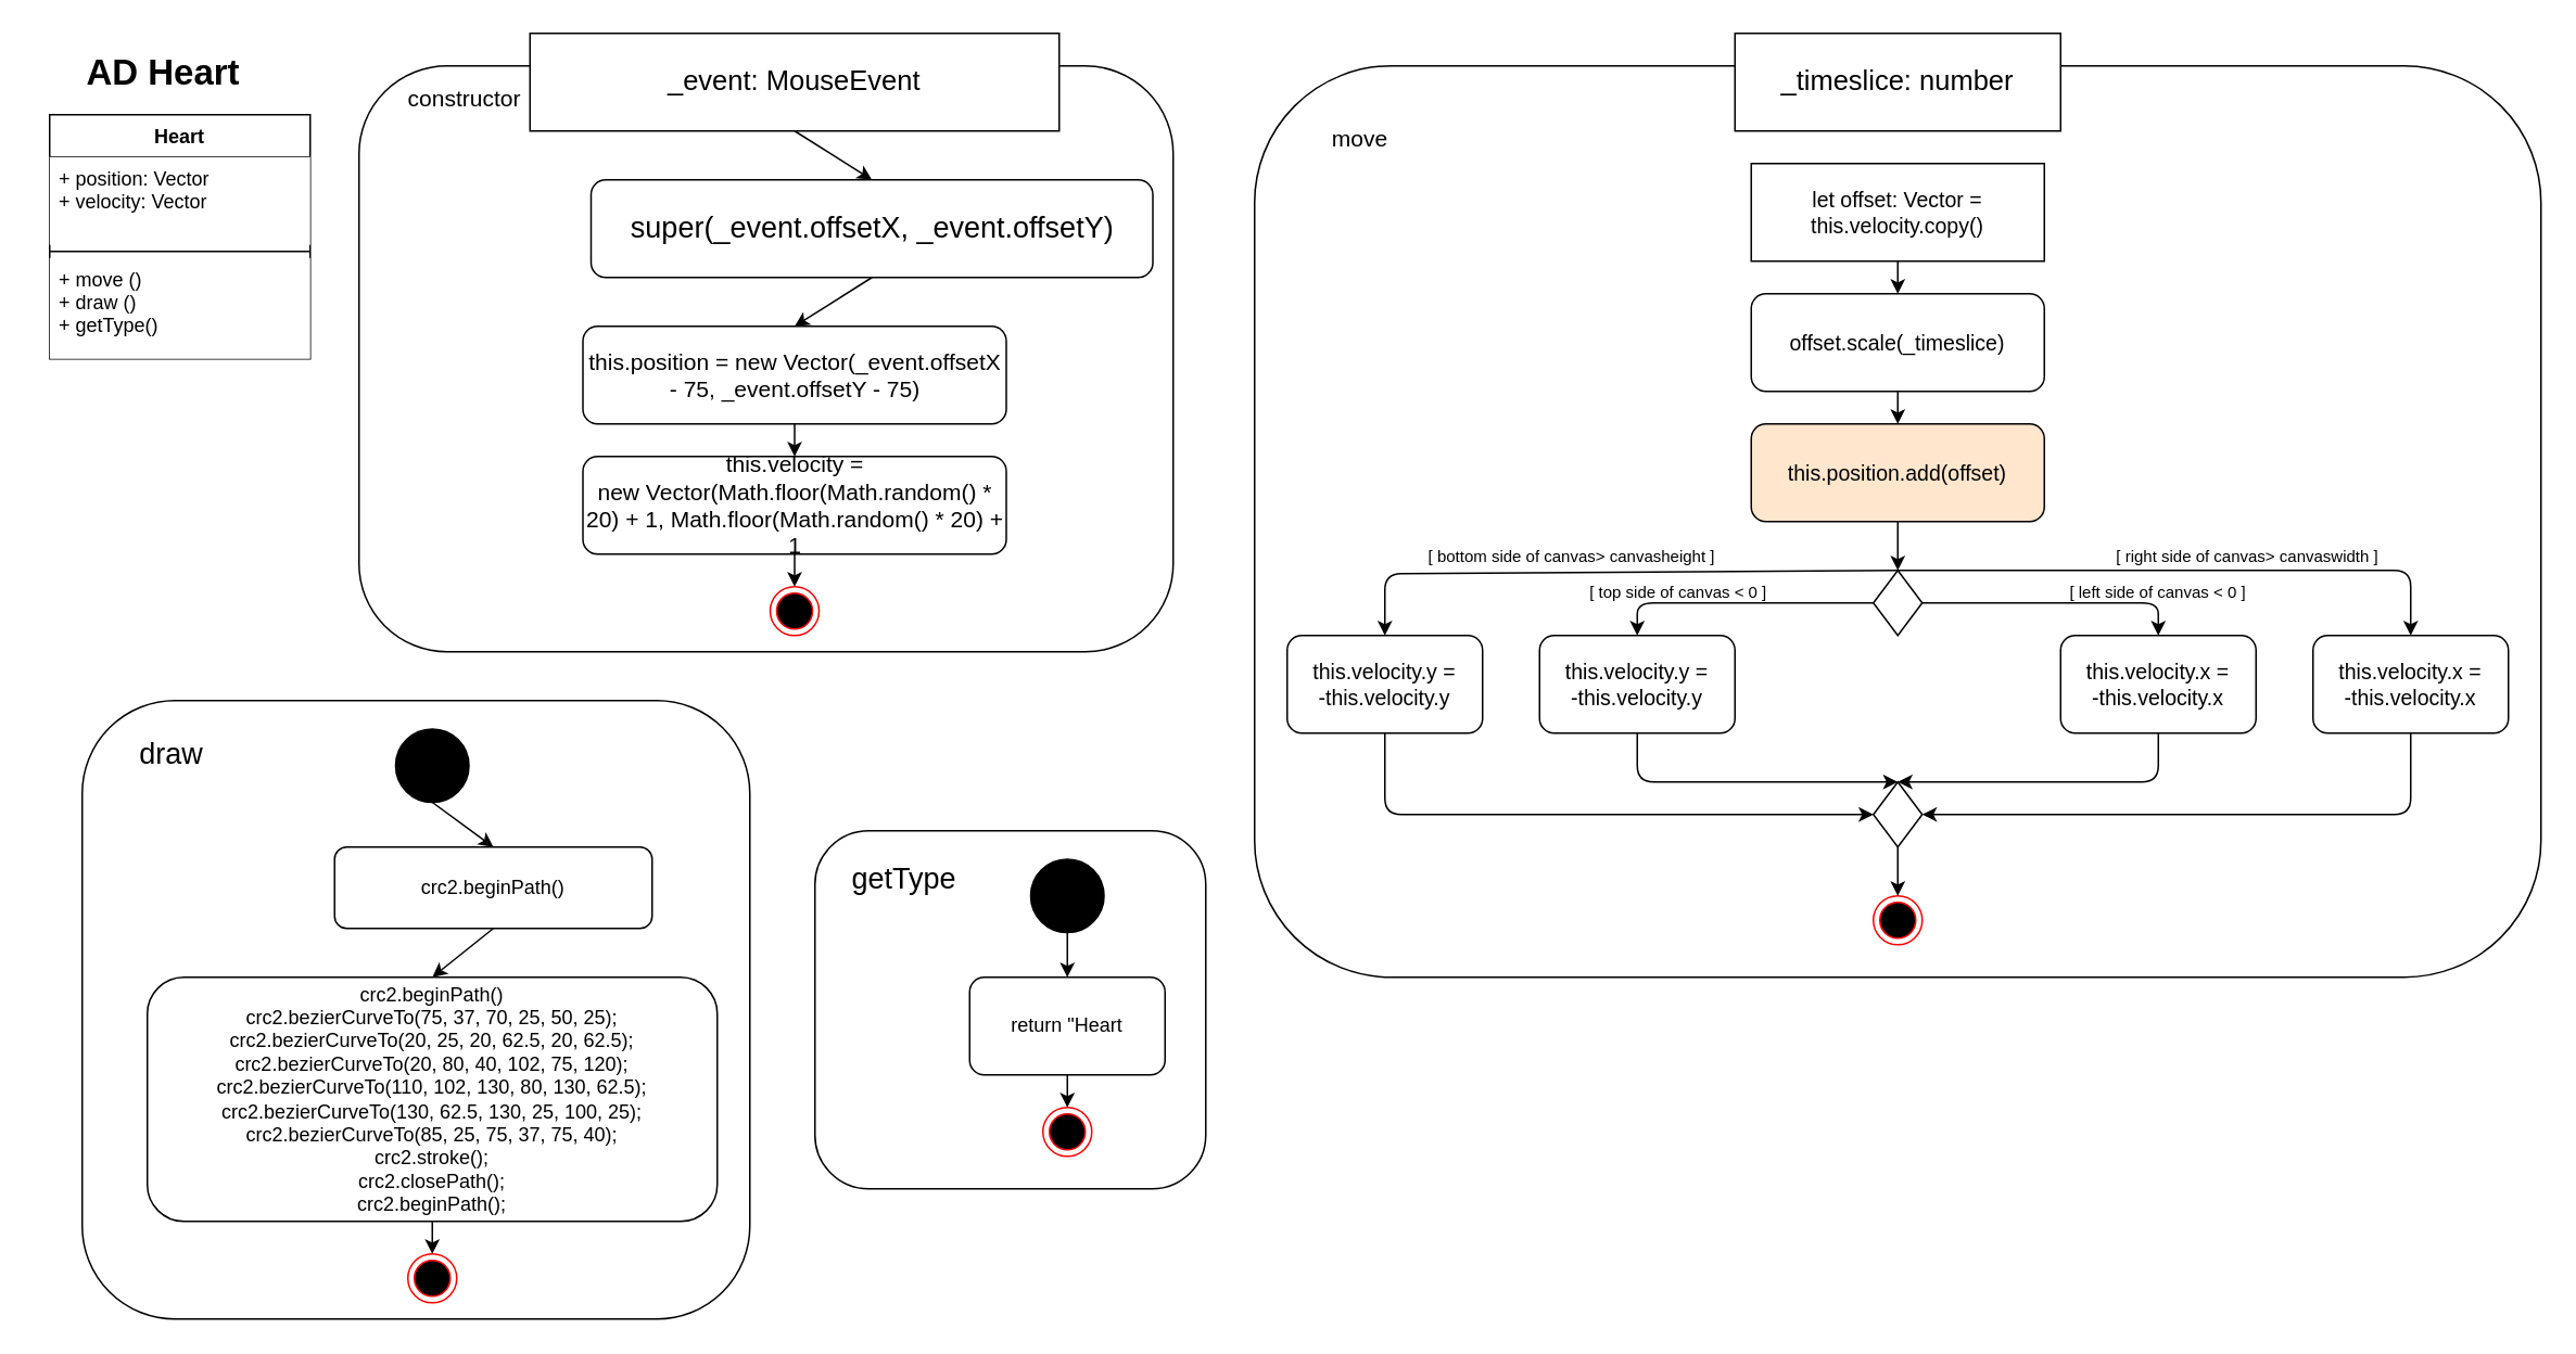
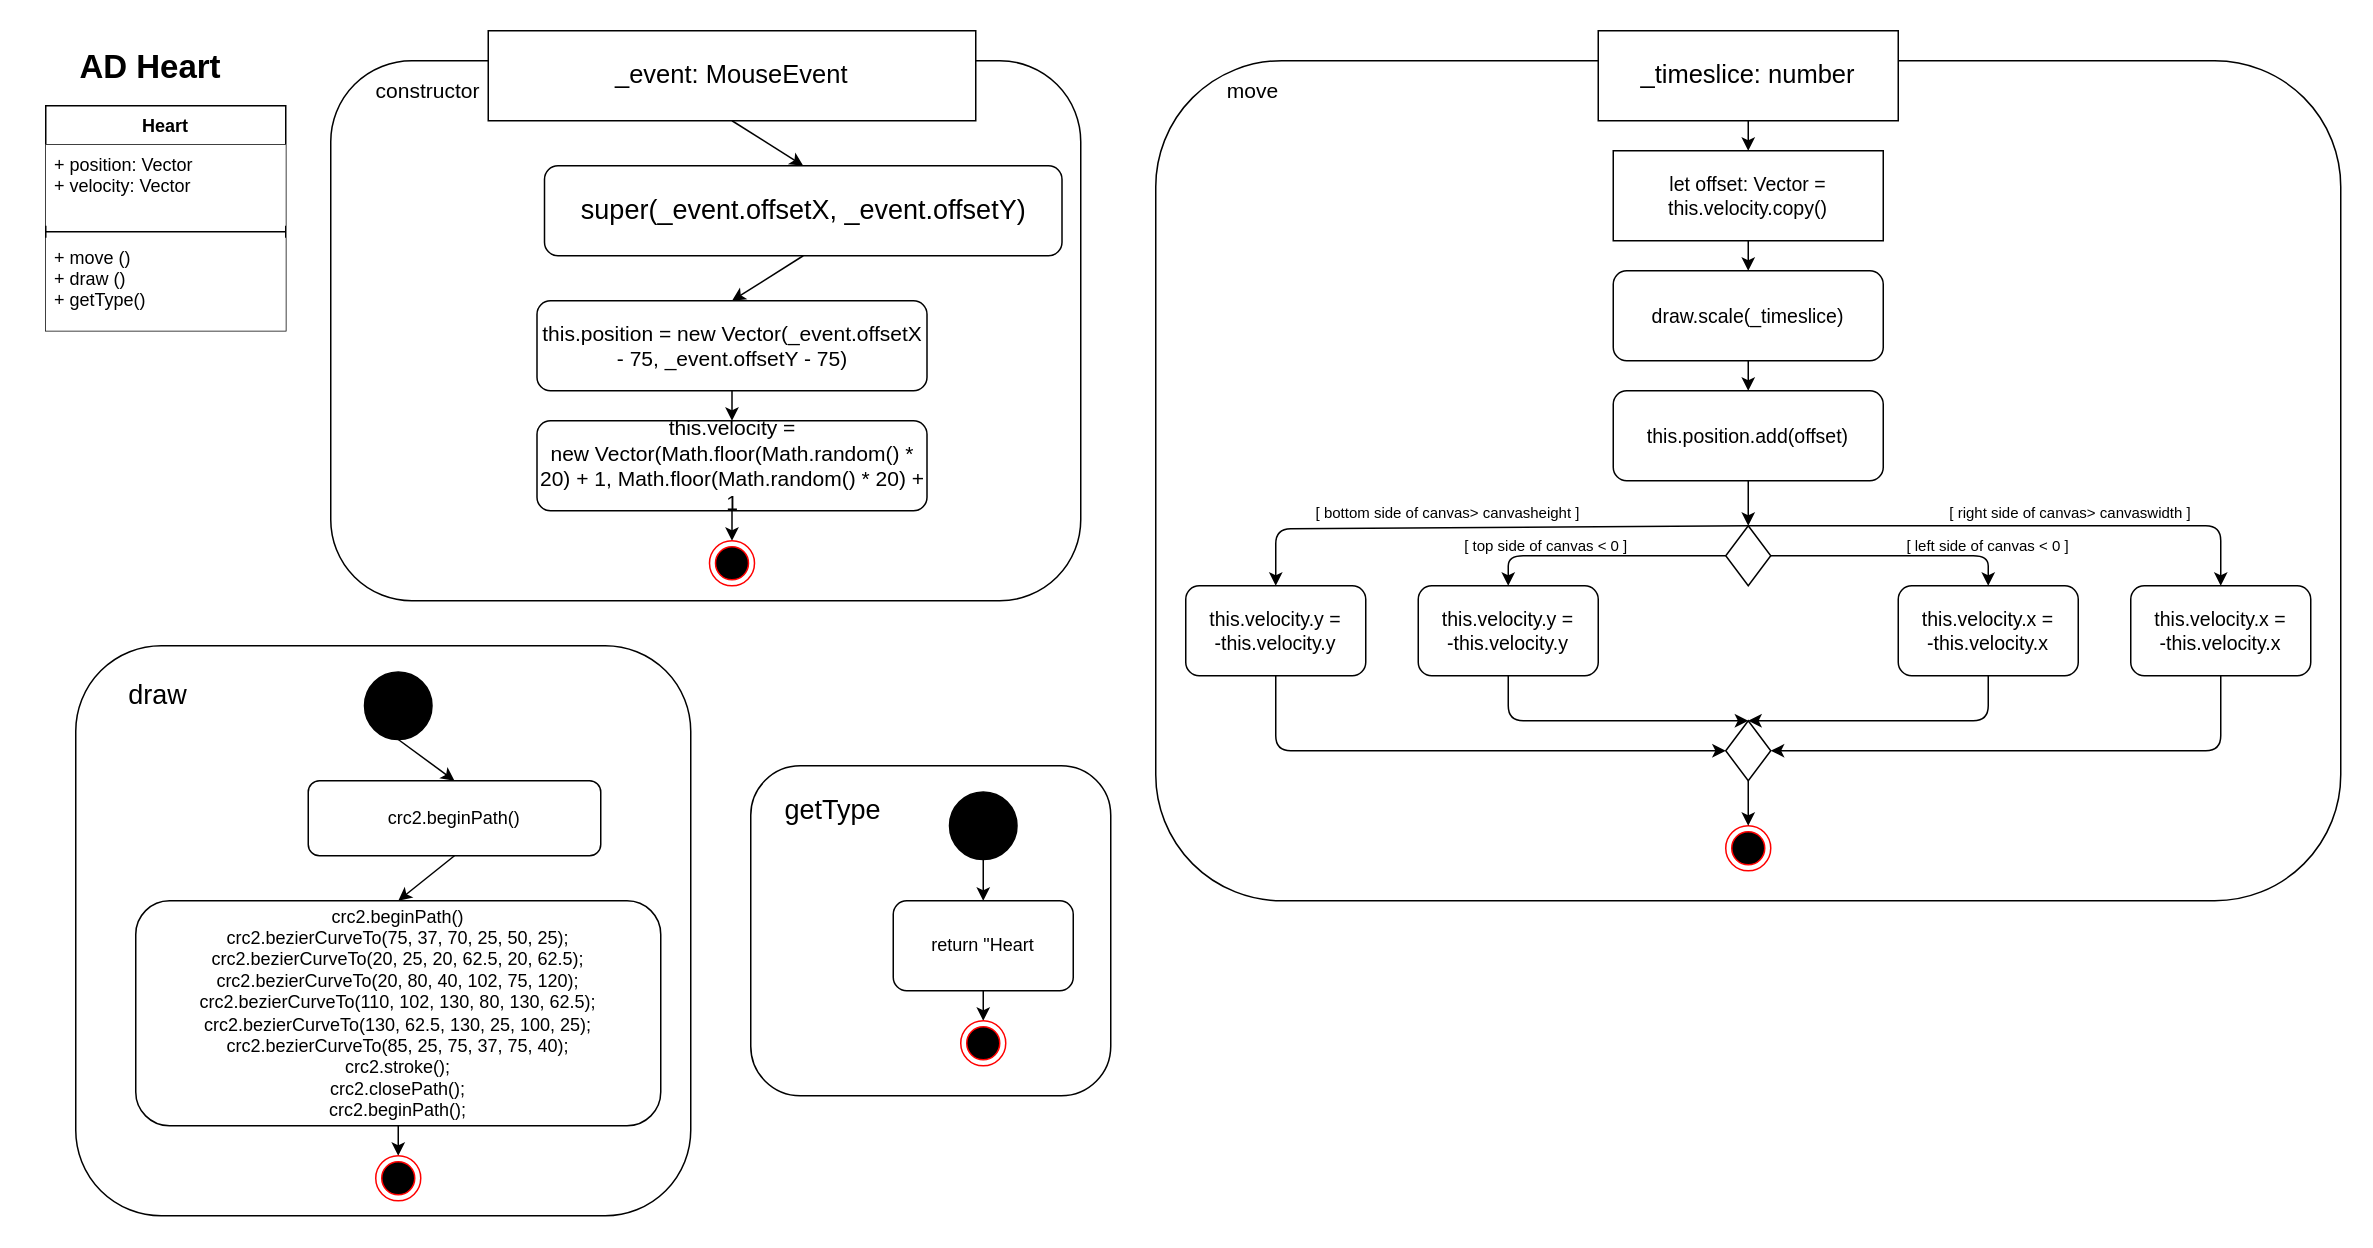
- <mxCell id="15" value="&lt;font style=&quot;font-size: 14px&quot;&gt;move&lt;/font&gt;" style="text;html=1;strokeColor=none;fillColor=none;align=center;verticalAlign=middle;whiteSpace=wrap;rounded=0;" parent="1" vertex="1"><mxGeometry x="800" y="75" width="70" height="20" as="geometry" /></mxCell>
+ <mxCell id="15" value="&lt;font style=&quot;font-size: 14px&quot;&gt;move&lt;/font&gt;" style="text;html=1;strokeColor=none;fillColor=none;align=center;verticalAlign=middle;whiteSpace=wrap;rounded=0;" parent="1" vertex="1"><mxGeometry x="800" y="50" width="70" height="20" as="geometry" /></mxCell>
+ <mxCell id="17" value="" style="endArrow=classic;html=1;exitX=0.5;exitY=1;exitDx=0;exitDy=0;entryX=0.5;entryY=0;entryDx=0;entryDy=0;" parent="1" source="16" target="18" edge="1"><mxGeometry width="50" height="50" relative="1" as="geometry"><mxPoint x="815" y="60" as="sourcePoint" /><mxPoint x="1165" y="120" as="targetPoint" /></mxGeometry></mxCell>
- <mxCell id="20" value="&lt;font style=&quot;font-size: 13px&quot;&gt;offset.scale(_timeslice)&lt;/font&gt;" style="rounded=1;whiteSpace=wrap;html=1;" parent="1" vertex="1"><mxGeometry x="1075" y="180" width="180" height="60" as="geometry" /></mxCell>
+ <mxCell id="20" value="&lt;font style=&quot;font-size: 13px&quot;&gt;draw.scale(_timeslice)&lt;/font&gt;" style="rounded=1;whiteSpace=wrap;html=1;" parent="1" vertex="1"><mxGeometry x="1075" y="180" width="180" height="60" as="geometry" /></mxCell>
- <mxCell id="21" value="&lt;font style=&quot;font-size: 13px&quot;&gt;this.position.add(offset)&lt;/font&gt;" style="rounded=1;whiteSpace=wrap;html=1;fillColor=#ffe6cc;" parent="1" vertex="1"><mxGeometry x="1075" y="260" width="180" height="60" as="geometry" /></mxCell>
+ <mxCell id="21" value="&lt;font style=&quot;font-size: 13px&quot;&gt;this.position.add(offset)&lt;/font&gt;" style="rounded=1;whiteSpace=wrap;html=1;" parent="1" vertex="1"><mxGeometry x="1075" y="260" width="180" height="60" as="geometry" /></mxCell>
